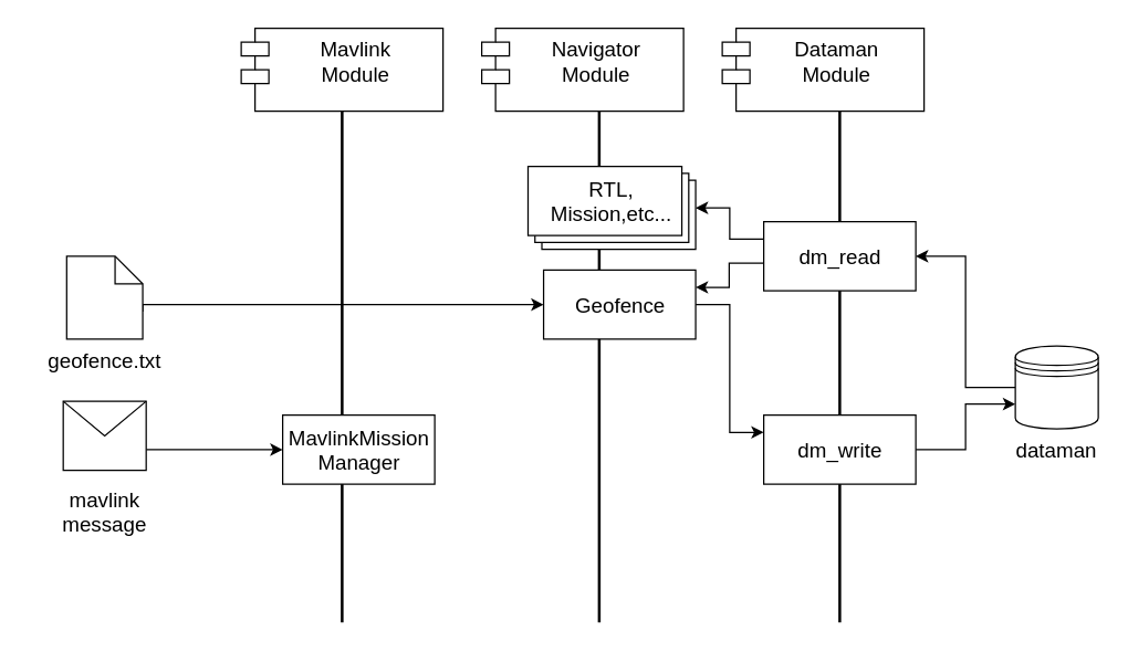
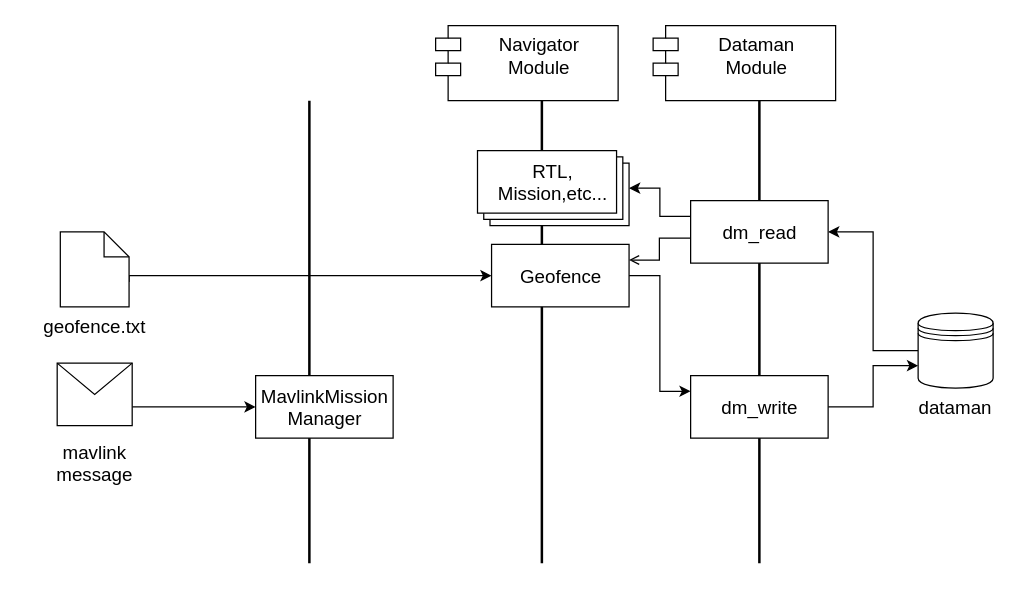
- <mxCell id="6" value="Mavlink&#10;Module" style="shape=module;align=left;spacingLeft=20;align=center;verticalAlign=top;fontSize=15;" vertex="1" parent="1"><mxGeometry x="174" y="20" width="146" height="60" as="geometry" /></mxCell>
- <mxCell id="22" style="edgeStyle=orthogonalEdgeStyle;rounded=0;orthogonalLoop=1;jettySize=auto;html=1;exitX=0;exitY=0.5;exitDx=0;exitDy=0;entryX=1;entryY=0.25;entryDx=0;entryDy=0;fontSize=15;" edge="1" parent="1" source="24" target="17"><mxGeometry relative="1" as="geometry"><Array as="points"><mxPoint x="552" y="190" /><mxPoint x="527" y="190" /><mxPoint x="527" y="208" /></Array></mxGeometry></mxCell>
+ <mxCell id="22" style="edgeStyle=orthogonalEdgeStyle;rounded=0;orthogonalLoop=1;jettySize=auto;html=1;exitX=0;exitY=0.5;exitDx=0;exitDy=0;entryX=1;entryY=0.25;entryDx=0;entryDy=0;fontSize=15;endArrow=open;" edge="1" parent="1" source="24" target="17"><mxGeometry relative="1" as="geometry"><Array as="points"><mxPoint x="552" y="190" /><mxPoint x="527" y="190" /><mxPoint x="527" y="208" /></Array></mxGeometry></mxCell>
